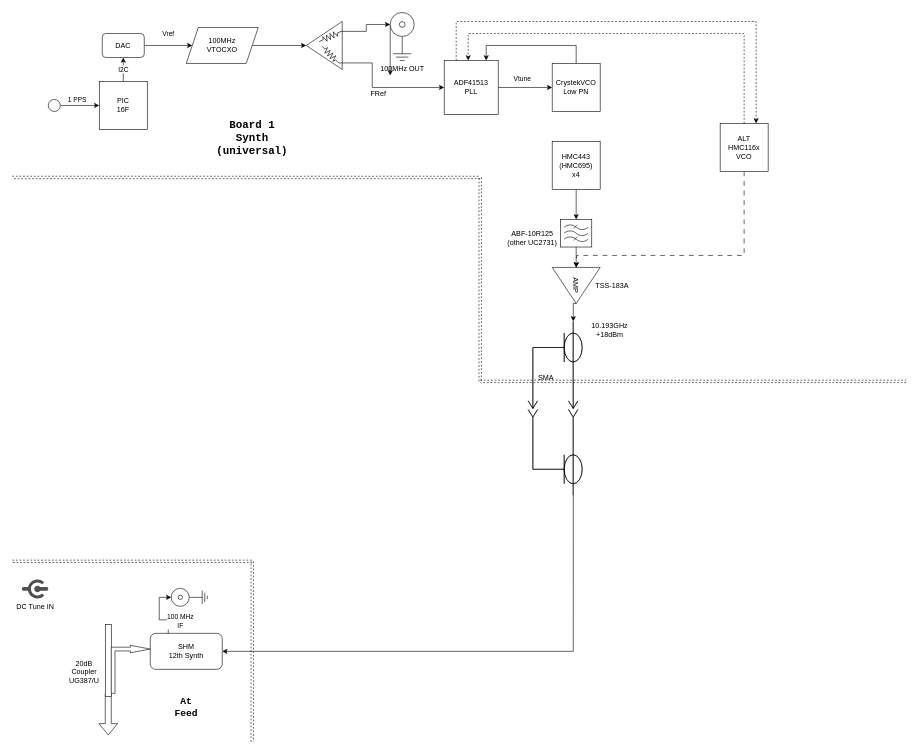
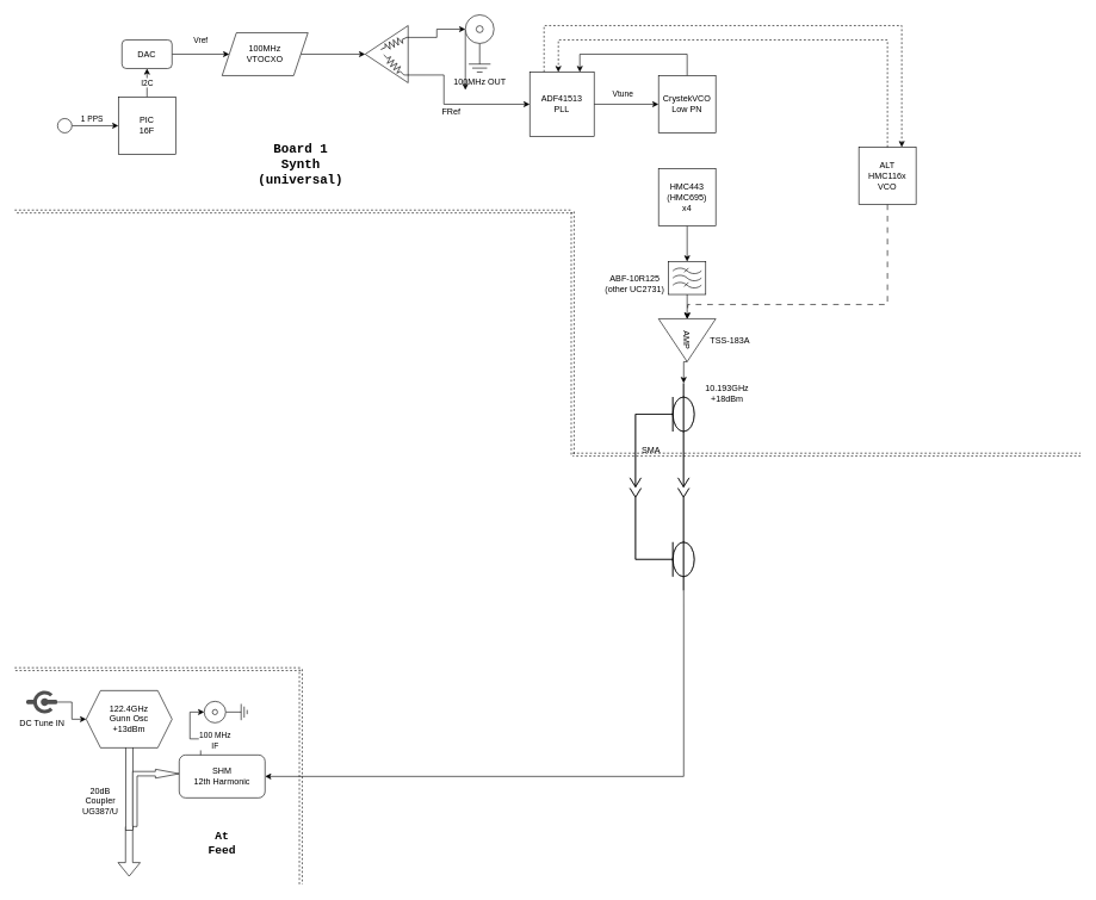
+ <mxCell id="53" value="" style="edgeStyle=orthogonalEdgeStyle;rounded=0;orthogonalLoop=1;jettySize=auto;html=1;" edge="1" parent="1" source="54" target="34"><mxGeometry relative="1" as="geometry" /></mxCell>
+ <mxCell id="34" value="122.4GHz&lt;br&gt;Gunn Osc&lt;br&gt;+13dBm" style="shape=hexagon;perimeter=hexagonPerimeter2;whiteSpace=wrap;html=1;fixedSize=1;" vertex="1" parent="1"><mxGeometry x="120" y="965" width="120" height="80" as="geometry" /></mxCell>
- <mxCell id="35" value="SHM&lt;br&gt;12th Synth" style="rounded=1;whiteSpace=wrap;html=1;" vertex="1" parent="1"><mxGeometry x="250" y="1055" width="120" height="60" as="geometry" /></mxCell>
+ <mxCell id="35" value="SHM&lt;br&gt;12th Harmonic" style="rounded=1;whiteSpace=wrap;html=1;" vertex="1" parent="1"><mxGeometry x="250" y="1055" width="120" height="60" as="geometry" /></mxCell>
